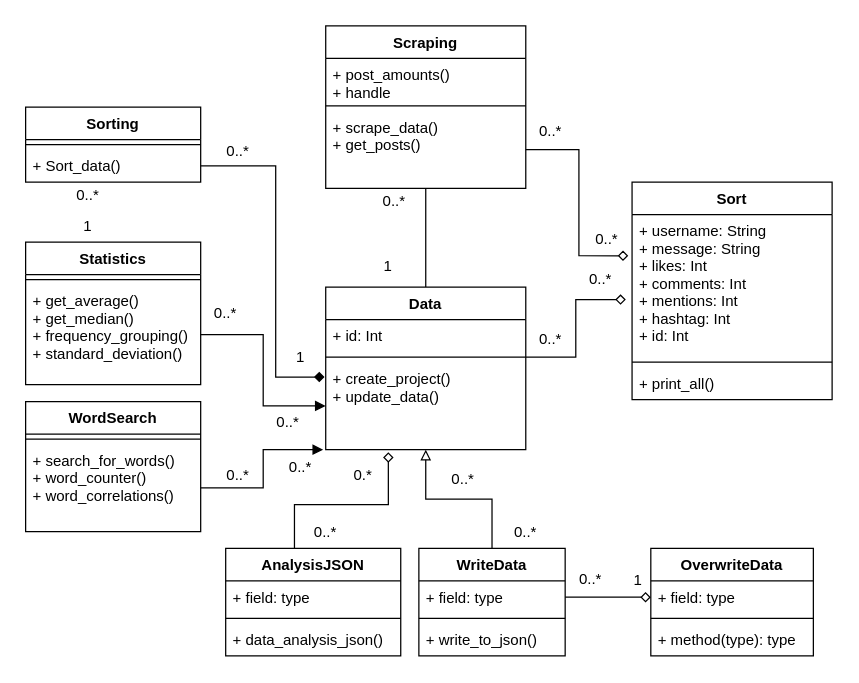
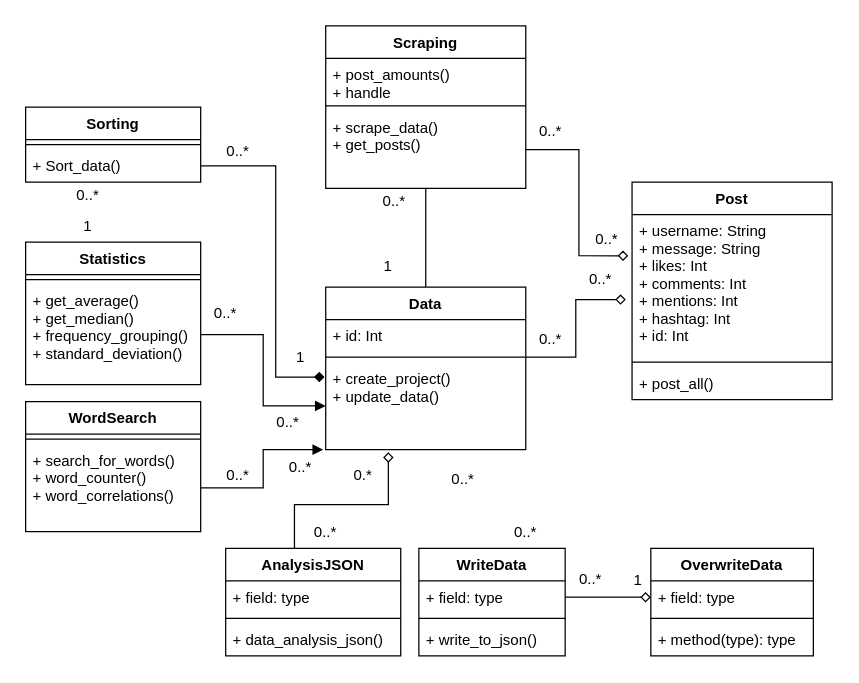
- <mxCell id="2" value="Sort" style="swimlane;fontStyle=1;align=center;verticalAlign=top;childLayout=stackLayout;horizontal=1;startSize=26;horizontalStack=0;resizeParent=1;resizeParentMax=0;resizeLast=0;collapsible=1;marginBottom=0;" vertex="1" parent="1"><mxGeometry x="505" y="145" width="160" height="174" as="geometry" /></mxCell>
+ <mxCell id="2" value="Post" style="swimlane;fontStyle=1;align=center;verticalAlign=top;childLayout=stackLayout;horizontal=1;startSize=26;horizontalStack=0;resizeParent=1;resizeParentMax=0;resizeLast=0;collapsible=1;marginBottom=0;" vertex="1" parent="1"><mxGeometry x="505" y="145" width="160" height="174" as="geometry" /></mxCell>
- <mxCell id="5" value="+ print_all()" style="text;strokeColor=none;fillColor=none;align=left;verticalAlign=top;spacingLeft=4;spacingRight=4;overflow=hidden;rotatable=0;points=[[0,0.5],[1,0.5]];portConstraint=eastwest;" vertex="1" parent="2"><mxGeometry y="148" width="160" height="26" as="geometry" /></mxCell>
+ <mxCell id="5" value="+ post_all()" style="text;strokeColor=none;fillColor=none;align=left;verticalAlign=top;spacingLeft=4;spacingRight=4;overflow=hidden;rotatable=0;points=[[0,0.5],[1,0.5]];portConstraint=eastwest;" vertex="1" parent="2"><mxGeometry y="148" width="160" height="26" as="geometry" /></mxCell>
- <mxCell id="10" style="edgeStyle=orthogonalEdgeStyle;rounded=0;orthogonalLoop=1;jettySize=auto;html=1;entryX=0.5;entryY=1;entryDx=0;entryDy=0;endArrow=block;endFill=0;" edge="1" parent="1" source="11" target="6"><mxGeometry relative="1" as="geometry" /></mxCell>
